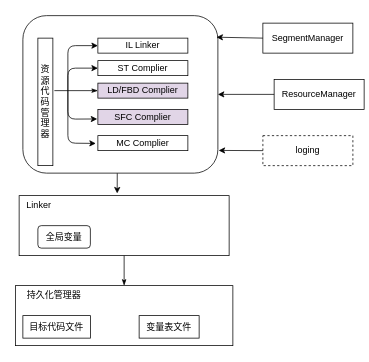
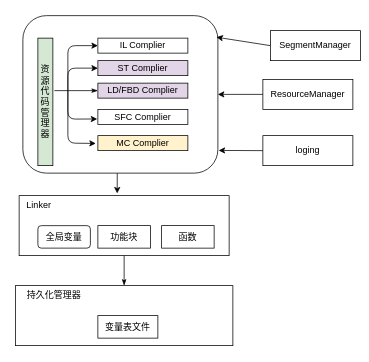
- <mxCell id="14" value="SegmentManager" style="rounded=0;whiteSpace=wrap;html=1;fillColor=none;" parent="1" vertex="1"><mxGeometry x="350" y="30" width="120" height="40" as="geometry" /></mxCell>
+ <mxCell id="14" value="SegmentManager" style="rounded=0;whiteSpace=wrap;html=1;fillColor=none;" parent="1" vertex="1"><mxGeometry x="360" y="40" width="120" height="40" as="geometry" /></mxCell>
- <mxCell id="4" value="IL Linker" style="rounded=0;whiteSpace=wrap;html=1;" parent="1" vertex="1"><mxGeometry x="130" y="50" width="120" height="20" as="geometry" /></mxCell>
+ <mxCell id="4" value="IL Complier" style="rounded=0;whiteSpace=wrap;html=1;" parent="1" vertex="1"><mxGeometry x="130" y="50" width="120" height="20" as="geometry" /></mxCell>
- <mxCell id="5" value="ST Complier" style="rounded=0;whiteSpace=wrap;html=1;" parent="1" vertex="1"><mxGeometry x="130" y="80" width="120" height="20" as="geometry" /></mxCell>
+ <mxCell id="5" value="ST Complier" style="rounded=0;whiteSpace=wrap;html=1;fillColor=#e1d5e7;" parent="1" vertex="1"><mxGeometry x="130" y="80" width="120" height="20" as="geometry" /></mxCell>
- <mxCell id="15" value="ResourceManager" style="rounded=0;whiteSpace=wrap;html=1;fillColor=none;" parent="1" vertex="1"><mxGeometry x="365" y="105" width="120" height="40" as="geometry" /></mxCell>
+ <mxCell id="15" value="ResourceManager" style="rounded=0;whiteSpace=wrap;html=1;fillColor=none;" parent="1" vertex="1"><mxGeometry x="350" y="105" width="120" height="40" as="geometry" /></mxCell>
- <mxCell id="3" value="资源代码管理器" style="rounded=0;whiteSpace=wrap;html=1;" parent="1" vertex="1"><mxGeometry x="50" y="50" width="20" height="170" as="geometry" /></mxCell>
+ <mxCell id="3" value="资源代码管理器" style="rounded=0;whiteSpace=wrap;html=1;fillColor=#d5e8d4;" parent="1" vertex="1"><mxGeometry x="50" y="50" width="20" height="170" as="geometry" /></mxCell>
- <mxCell id="7" value="SFC Complier" style="rounded=0;whiteSpace=wrap;html=1;fillColor=#e1d5e7;" parent="1" vertex="1"><mxGeometry x="130" y="145" width="120" height="20" as="geometry" /></mxCell>
+ <mxCell id="7" value="SFC Complier" style="rounded=0;whiteSpace=wrap;html=1;" parent="1" vertex="1"><mxGeometry x="130" y="145" width="120" height="20" as="geometry" /></mxCell>
- <mxCell id="8" value="MC Complier" style="rounded=0;whiteSpace=wrap;html=1;" parent="1" vertex="1"><mxGeometry x="130" y="180" width="120" height="20" as="geometry" /></mxCell>
+ <mxCell id="8" value="MC Complier" style="rounded=0;whiteSpace=wrap;html=1;fillColor=#fff2cc;" parent="1" vertex="1"><mxGeometry x="130" y="180" width="120" height="20" as="geometry" /></mxCell>
- <mxCell id="19" value="loging" style="rounded=0;whiteSpace=wrap;html=1;fillColor=none;dashed=1;" parent="1" vertex="1"><mxGeometry x="350" y="180" width="120" height="40" as="geometry" /></mxCell>
+ <mxCell id="19" value="loging" style="rounded=0;whiteSpace=wrap;html=1;fillColor=none;" parent="1" vertex="1"><mxGeometry x="350" y="180" width="120" height="40" as="geometry" /></mxCell>
+ <mxCell id="26" value="功能块" style="rounded=0;whiteSpace=wrap;html=1;fillColor=none;" parent="1" vertex="1"><mxGeometry x="130" y="300" width="70" height="30" as="geometry" /></mxCell>
+ <mxCell id="27" value="函数" style="rounded=0;whiteSpace=wrap;html=1;fillColor=none;" parent="1" vertex="1"><mxGeometry x="215" y="300" width="70" height="30" as="geometry" /></mxCell>
- <mxCell id="29" value="目标代码文件" style="rounded=0;whiteSpace=wrap;html=1;fillColor=none;" parent="1" vertex="1"><mxGeometry x="30" y="420" width="90" height="30" as="geometry" /></mxCell>
- <mxCell id="30" value="变量表文件" style="rounded=0;whiteSpace=wrap;html=1;fillColor=none;" parent="1" vertex="1"><mxGeometry x="185" y="420" width="80" height="30" as="geometry" /></mxCell>
+ <mxCell id="30" value="变量表文件" style="rounded=0;whiteSpace=wrap;html=1;fillColor=none;" parent="1" vertex="1"><mxGeometry x="130" y="420" width="80" height="30" as="geometry" /></mxCell>
